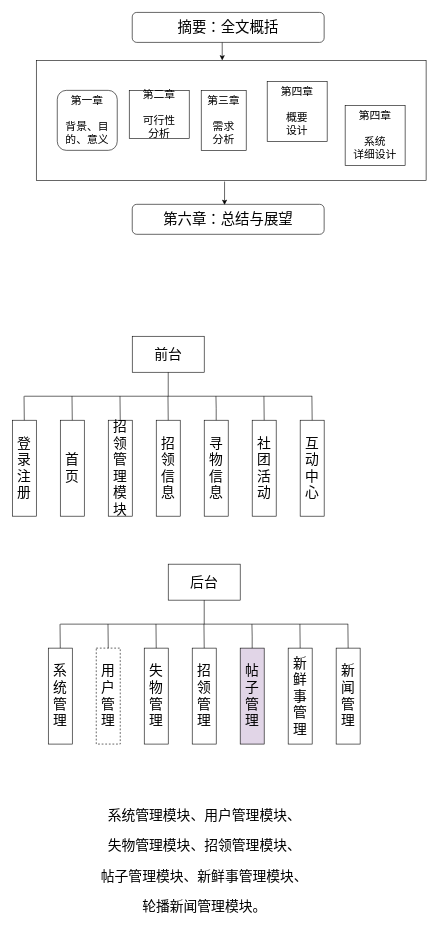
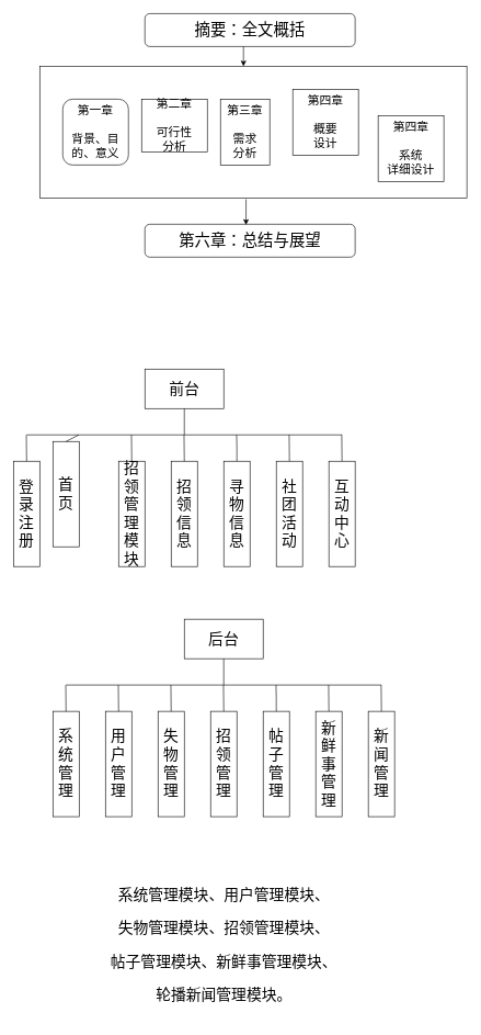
- <mxCell id="13" value="&lt;div&gt;首&lt;/div&gt;&lt;div&gt;页&lt;/div&gt;" style="rounded=0;whiteSpace=wrap;html=1;fontSize=23;" vertex="1" parent="1"><mxGeometry x="100" y="700" width="40" height="160" as="geometry" /></mxCell>
+ <mxCell id="13" value="&lt;div&gt;首&lt;/div&gt;&lt;div&gt;页&lt;/div&gt;" style="rounded=0;whiteSpace=wrap;html=1;fontSize=23;" vertex="1" parent="1"><mxGeometry x="80" y="670" width="40" height="160" as="geometry" /></mxCell>
- <mxCell id="30" value="&lt;span&gt;&lt;font face=&quot;宋体&quot;&gt;用户管理&lt;/font&gt;&lt;/span&gt;" style="rounded=0;whiteSpace=wrap;html=1;fontSize=23;dashed=1;" vertex="1" parent="1"><mxGeometry x="160" y="1080" width="40" height="160" as="geometry" /></mxCell>
+ <mxCell id="30" value="&lt;span&gt;&lt;font face=&quot;宋体&quot;&gt;用户管理&lt;/font&gt;&lt;/span&gt;" style="rounded=0;whiteSpace=wrap;html=1;fontSize=23;" vertex="1" parent="1"><mxGeometry x="160" y="1080" width="40" height="160" as="geometry" /></mxCell>
- <mxCell id="33" value="&lt;span&gt;&lt;font face=&quot;宋体&quot;&gt;帖子管理&lt;/font&gt;&lt;/span&gt;" style="rounded=0;whiteSpace=wrap;html=1;fontSize=23;fillColor=#e1d5e7;" vertex="1" parent="1"><mxGeometry x="400" y="1080" width="40" height="160" as="geometry" /></mxCell>
+ <mxCell id="33" value="&lt;span&gt;&lt;font face=&quot;宋体&quot;&gt;帖子管理&lt;/font&gt;&lt;/span&gt;" style="rounded=0;whiteSpace=wrap;html=1;fontSize=23;" vertex="1" parent="1"><mxGeometry x="400" y="1080" width="40" height="160" as="geometry" /></mxCell>
